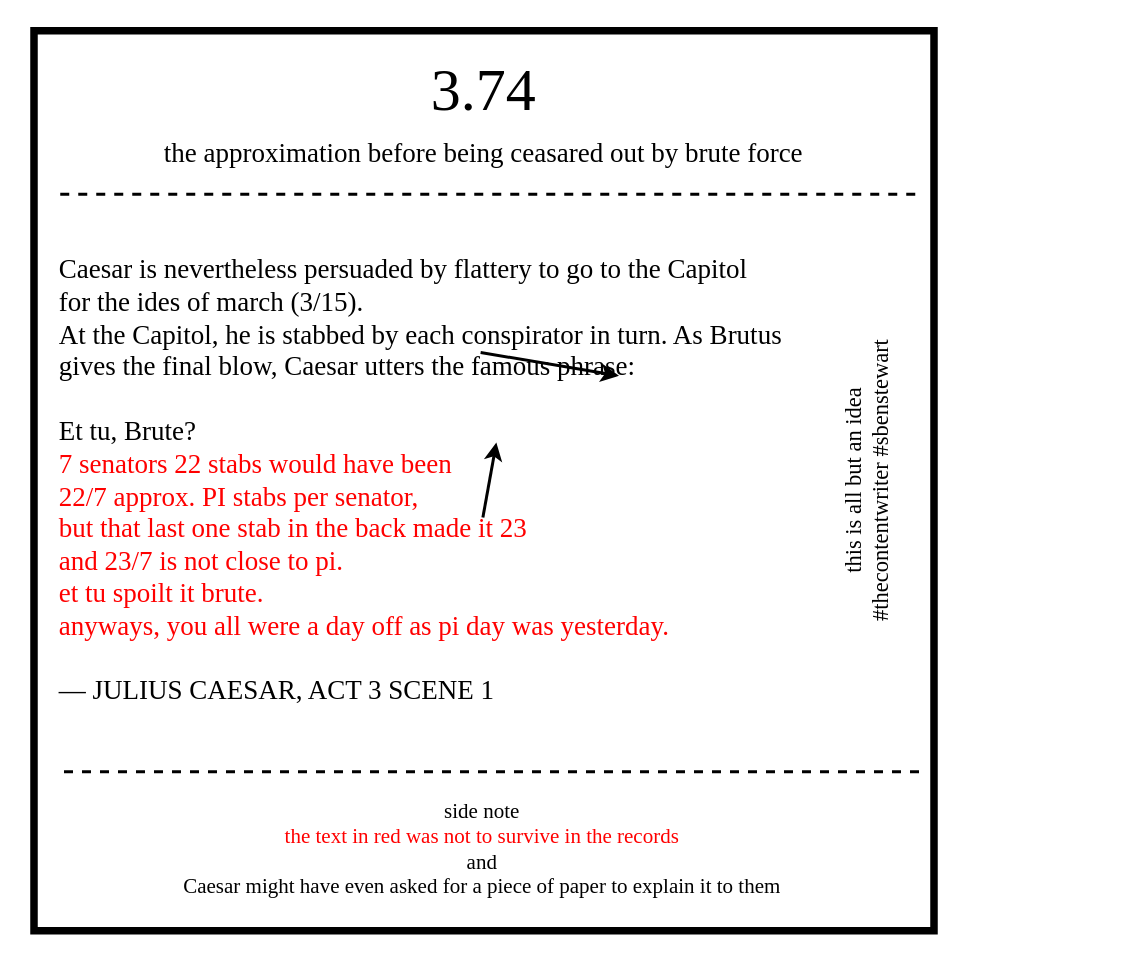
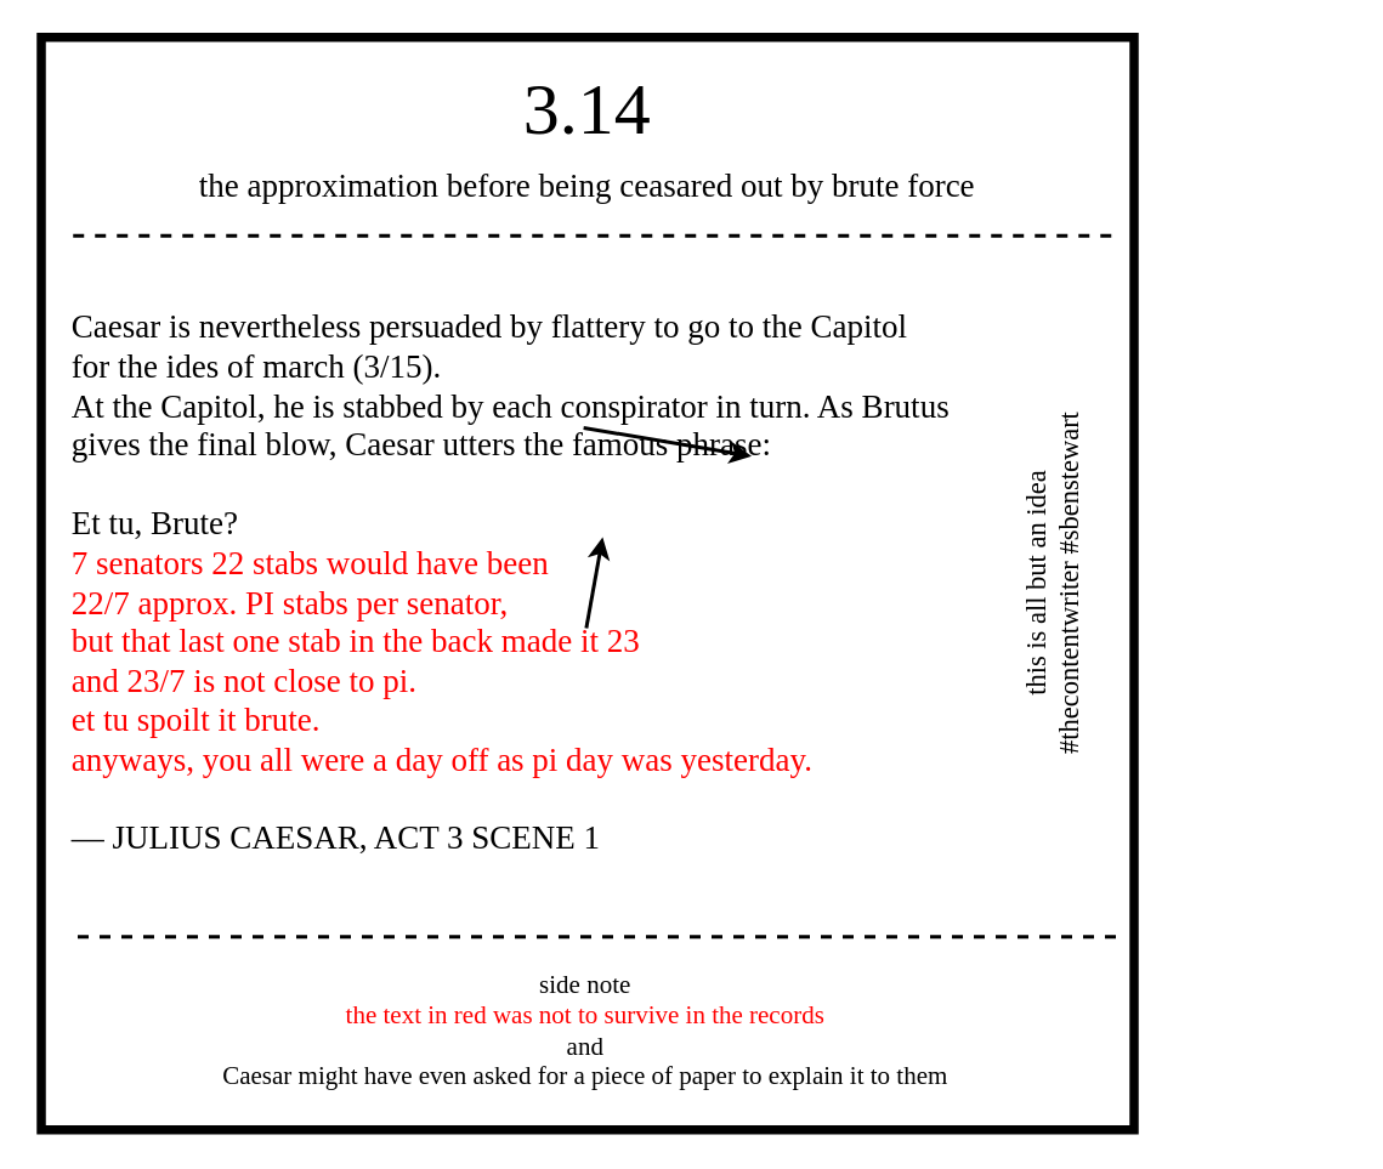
- <mxCell id="3" value="&lt;font&gt;&lt;span style=&quot;font-size: 40px&quot;&gt;3.74&lt;/span&gt;&lt;br&gt;&lt;/font&gt;" style="text;html=1;strokeColor=none;fillColor=none;align=center;verticalAlign=middle;whiteSpace=wrap;rounded=0;fontFamily=xkcd;" parent="1" vertex="1"><mxGeometry x="37" y="48" width="570" height="22" as="geometry" /></mxCell>
+ <mxCell id="3" value="&lt;font&gt;&lt;span style=&quot;font-size: 40px&quot;&gt;3.14&lt;/span&gt;&lt;br&gt;&lt;/font&gt;" style="text;html=1;strokeColor=none;fillColor=none;align=center;verticalAlign=middle;whiteSpace=wrap;rounded=0;fontFamily=xkcd;" parent="1" vertex="1"><mxGeometry x="37" y="48" width="570" height="22" as="geometry" /></mxCell>
